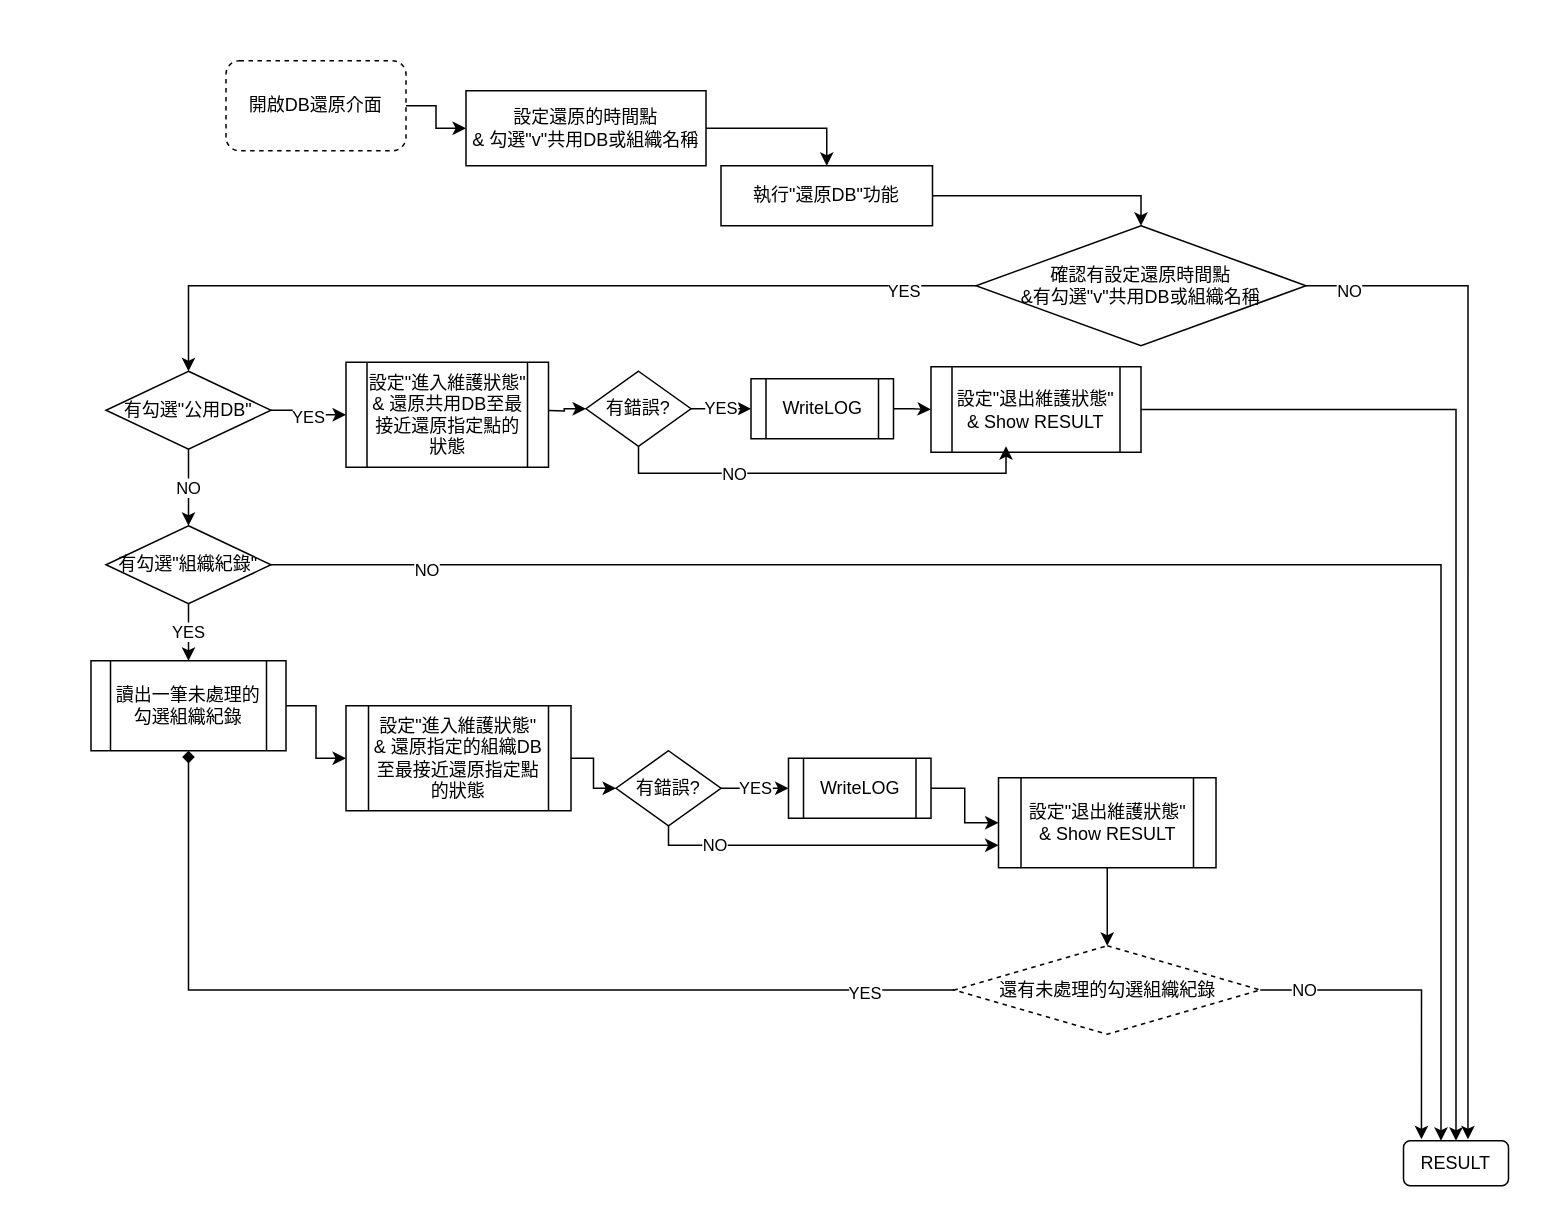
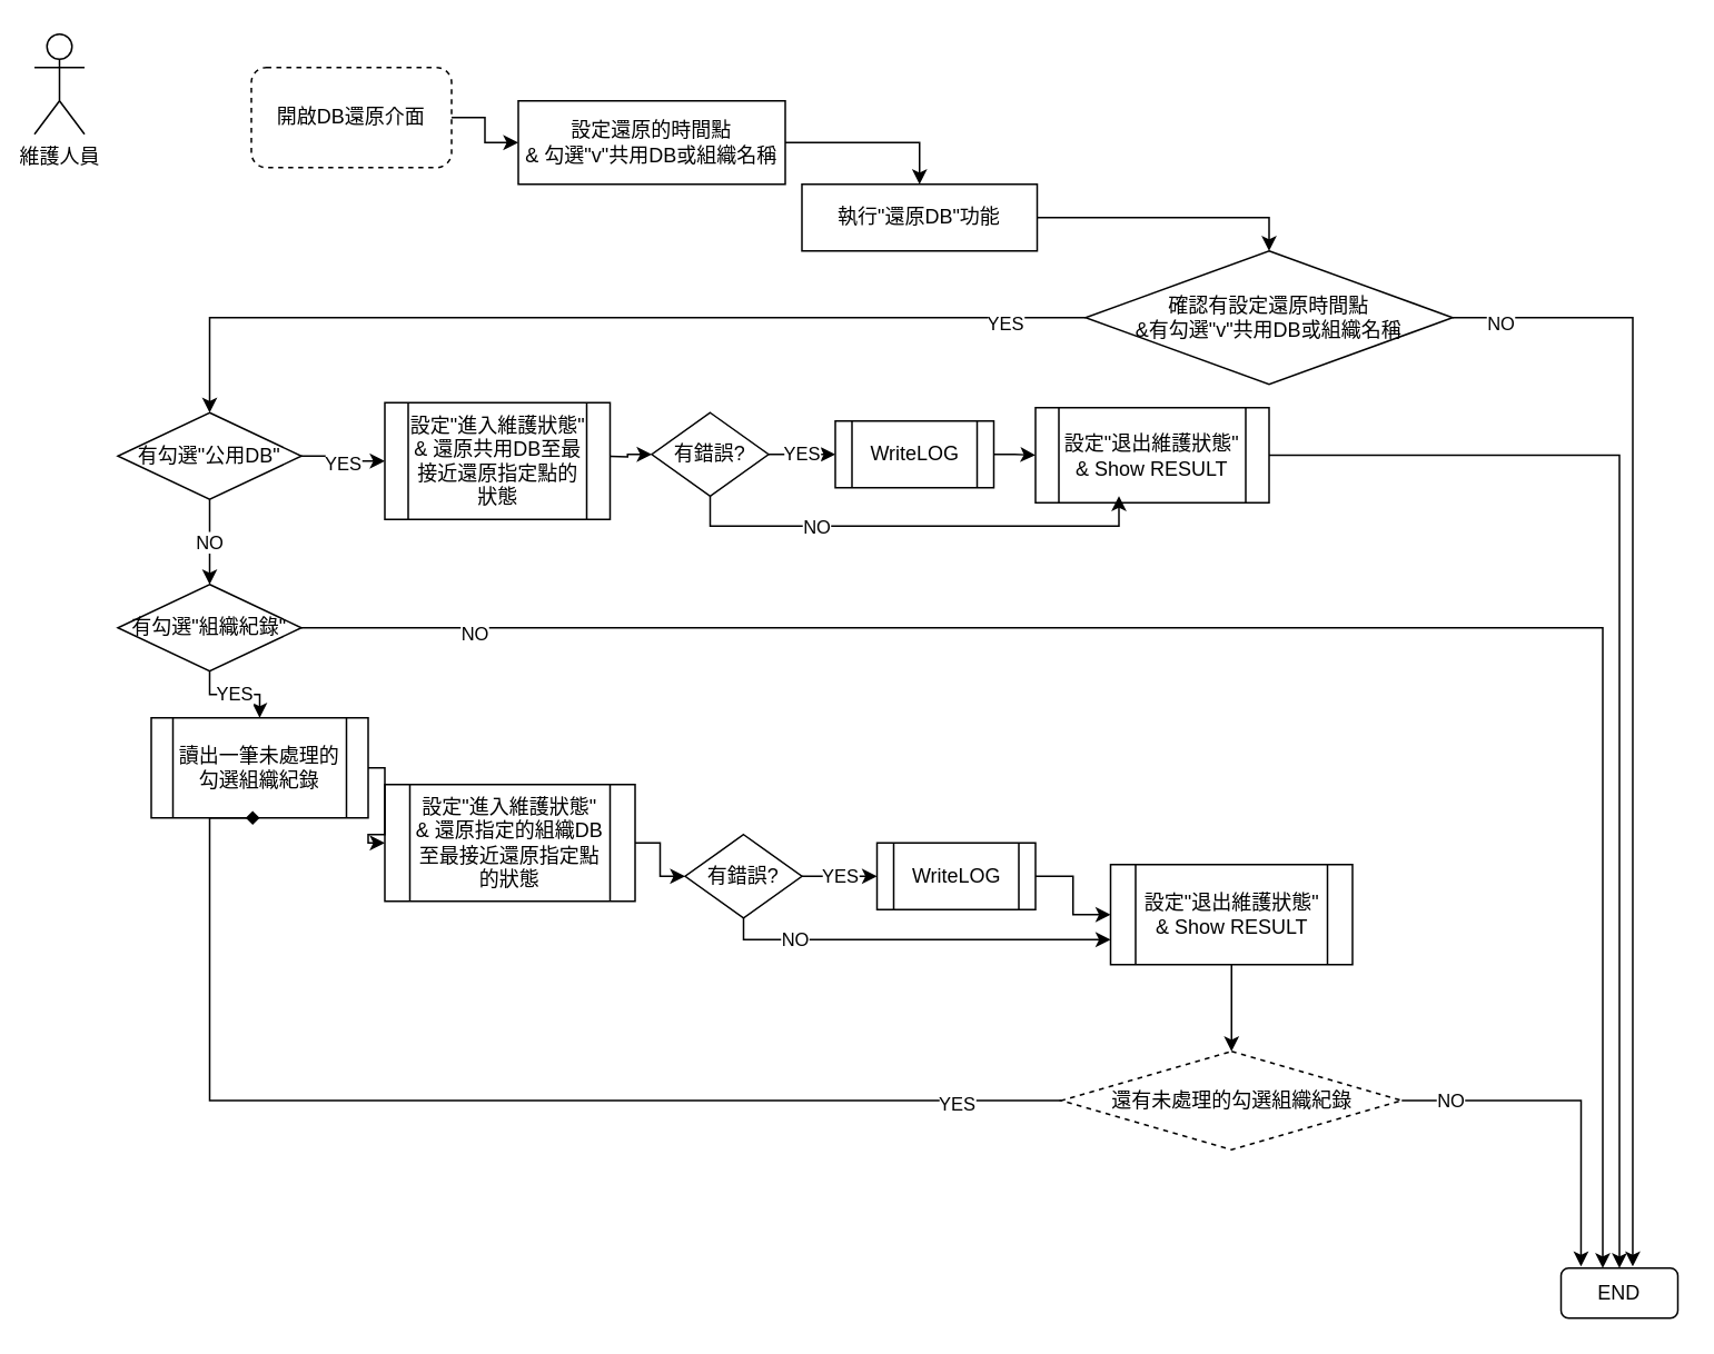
+ <mxCell id="2" value="維護人員" style="shape=umlActor;verticalLabelPosition=bottom;verticalAlign=top;html=1;outlineConnect=0;" parent="1" vertex="1"><mxGeometry x="20" y="20" width="30" height="60" as="geometry" /></mxCell>
- <mxCell id="32" value="讀出一筆未處理的勾選組織紀錄" style="shape=process;whiteSpace=wrap;html=1;backgroundOutline=1;" parent="1" vertex="1"><mxGeometry x="60" y="440" width="130" height="60" as="geometry" /></mxCell>
+ <mxCell id="32" value="讀出一筆未處理的勾選組織紀錄" style="shape=process;whiteSpace=wrap;html=1;backgroundOutline=1;" parent="1" vertex="1"><mxGeometry x="90" y="430" width="130" height="60" as="geometry" /></mxCell>
- <mxCell id="12" value="RESULT" style="rounded=1;whiteSpace=wrap;html=1;" parent="1" vertex="1"><mxGeometry x="935" y="760" width="70" height="30" as="geometry" /></mxCell>
+ <mxCell id="12" value="END" style="rounded=1;whiteSpace=wrap;html=1;" parent="1" vertex="1"><mxGeometry x="935" y="760" width="70" height="30" as="geometry" /></mxCell>
